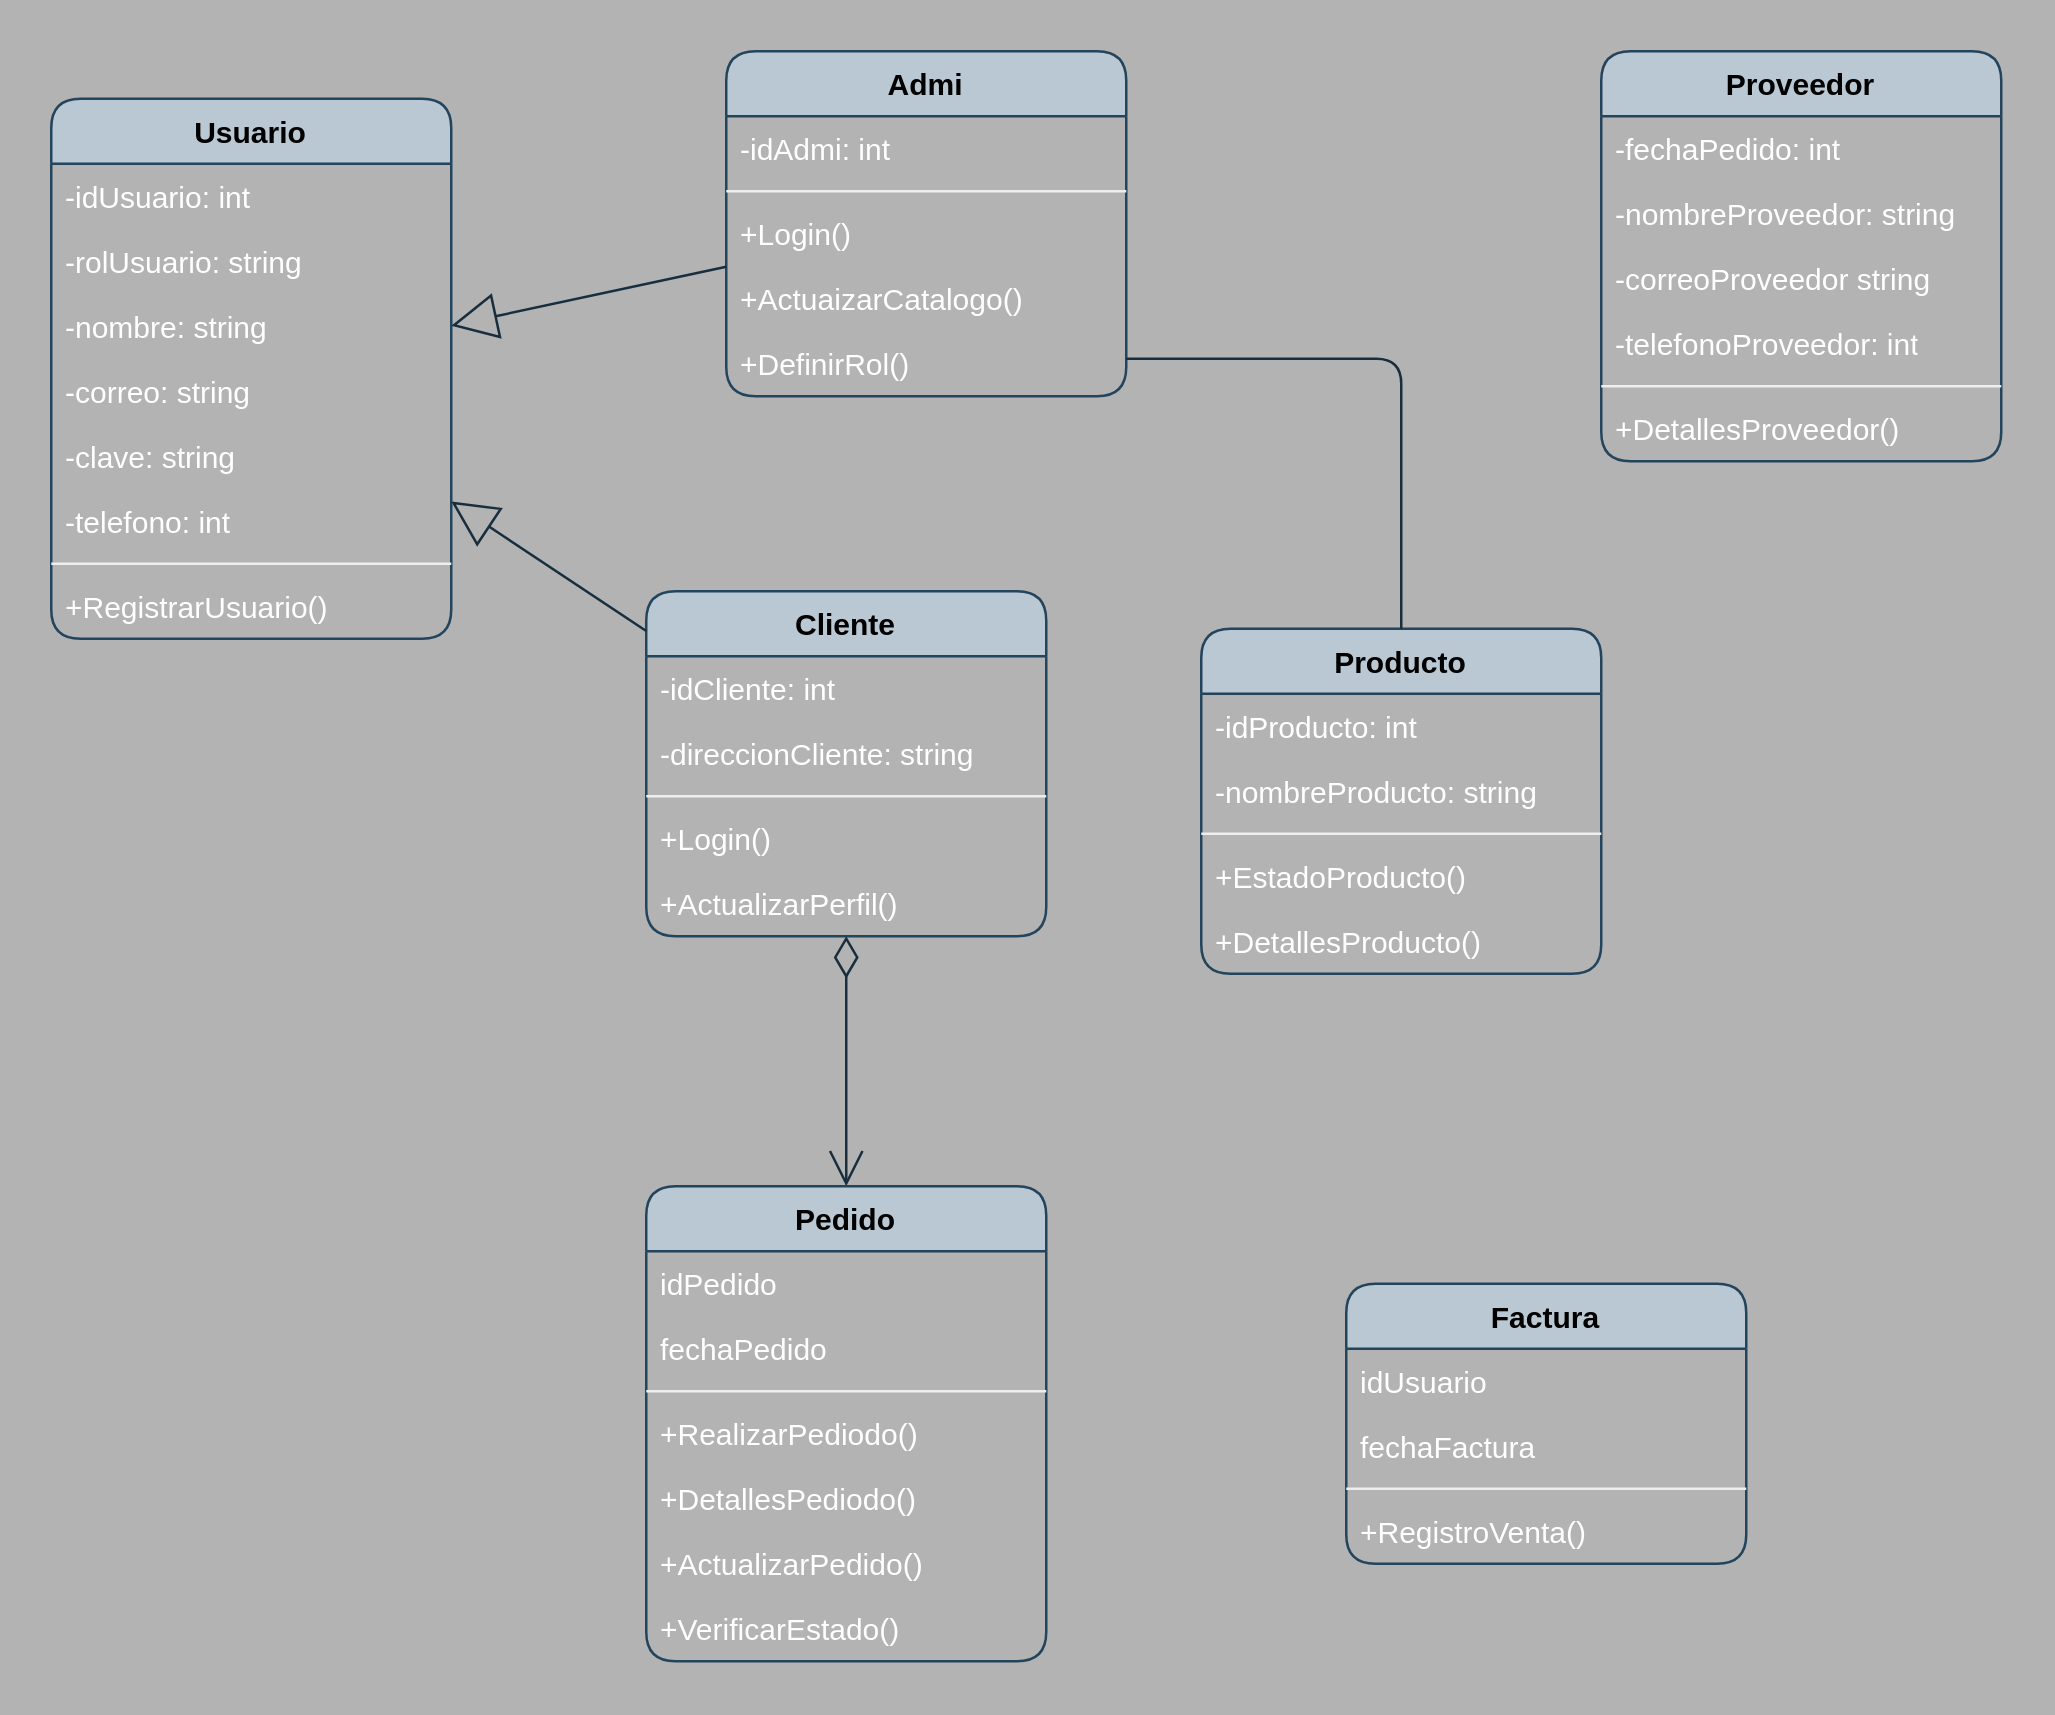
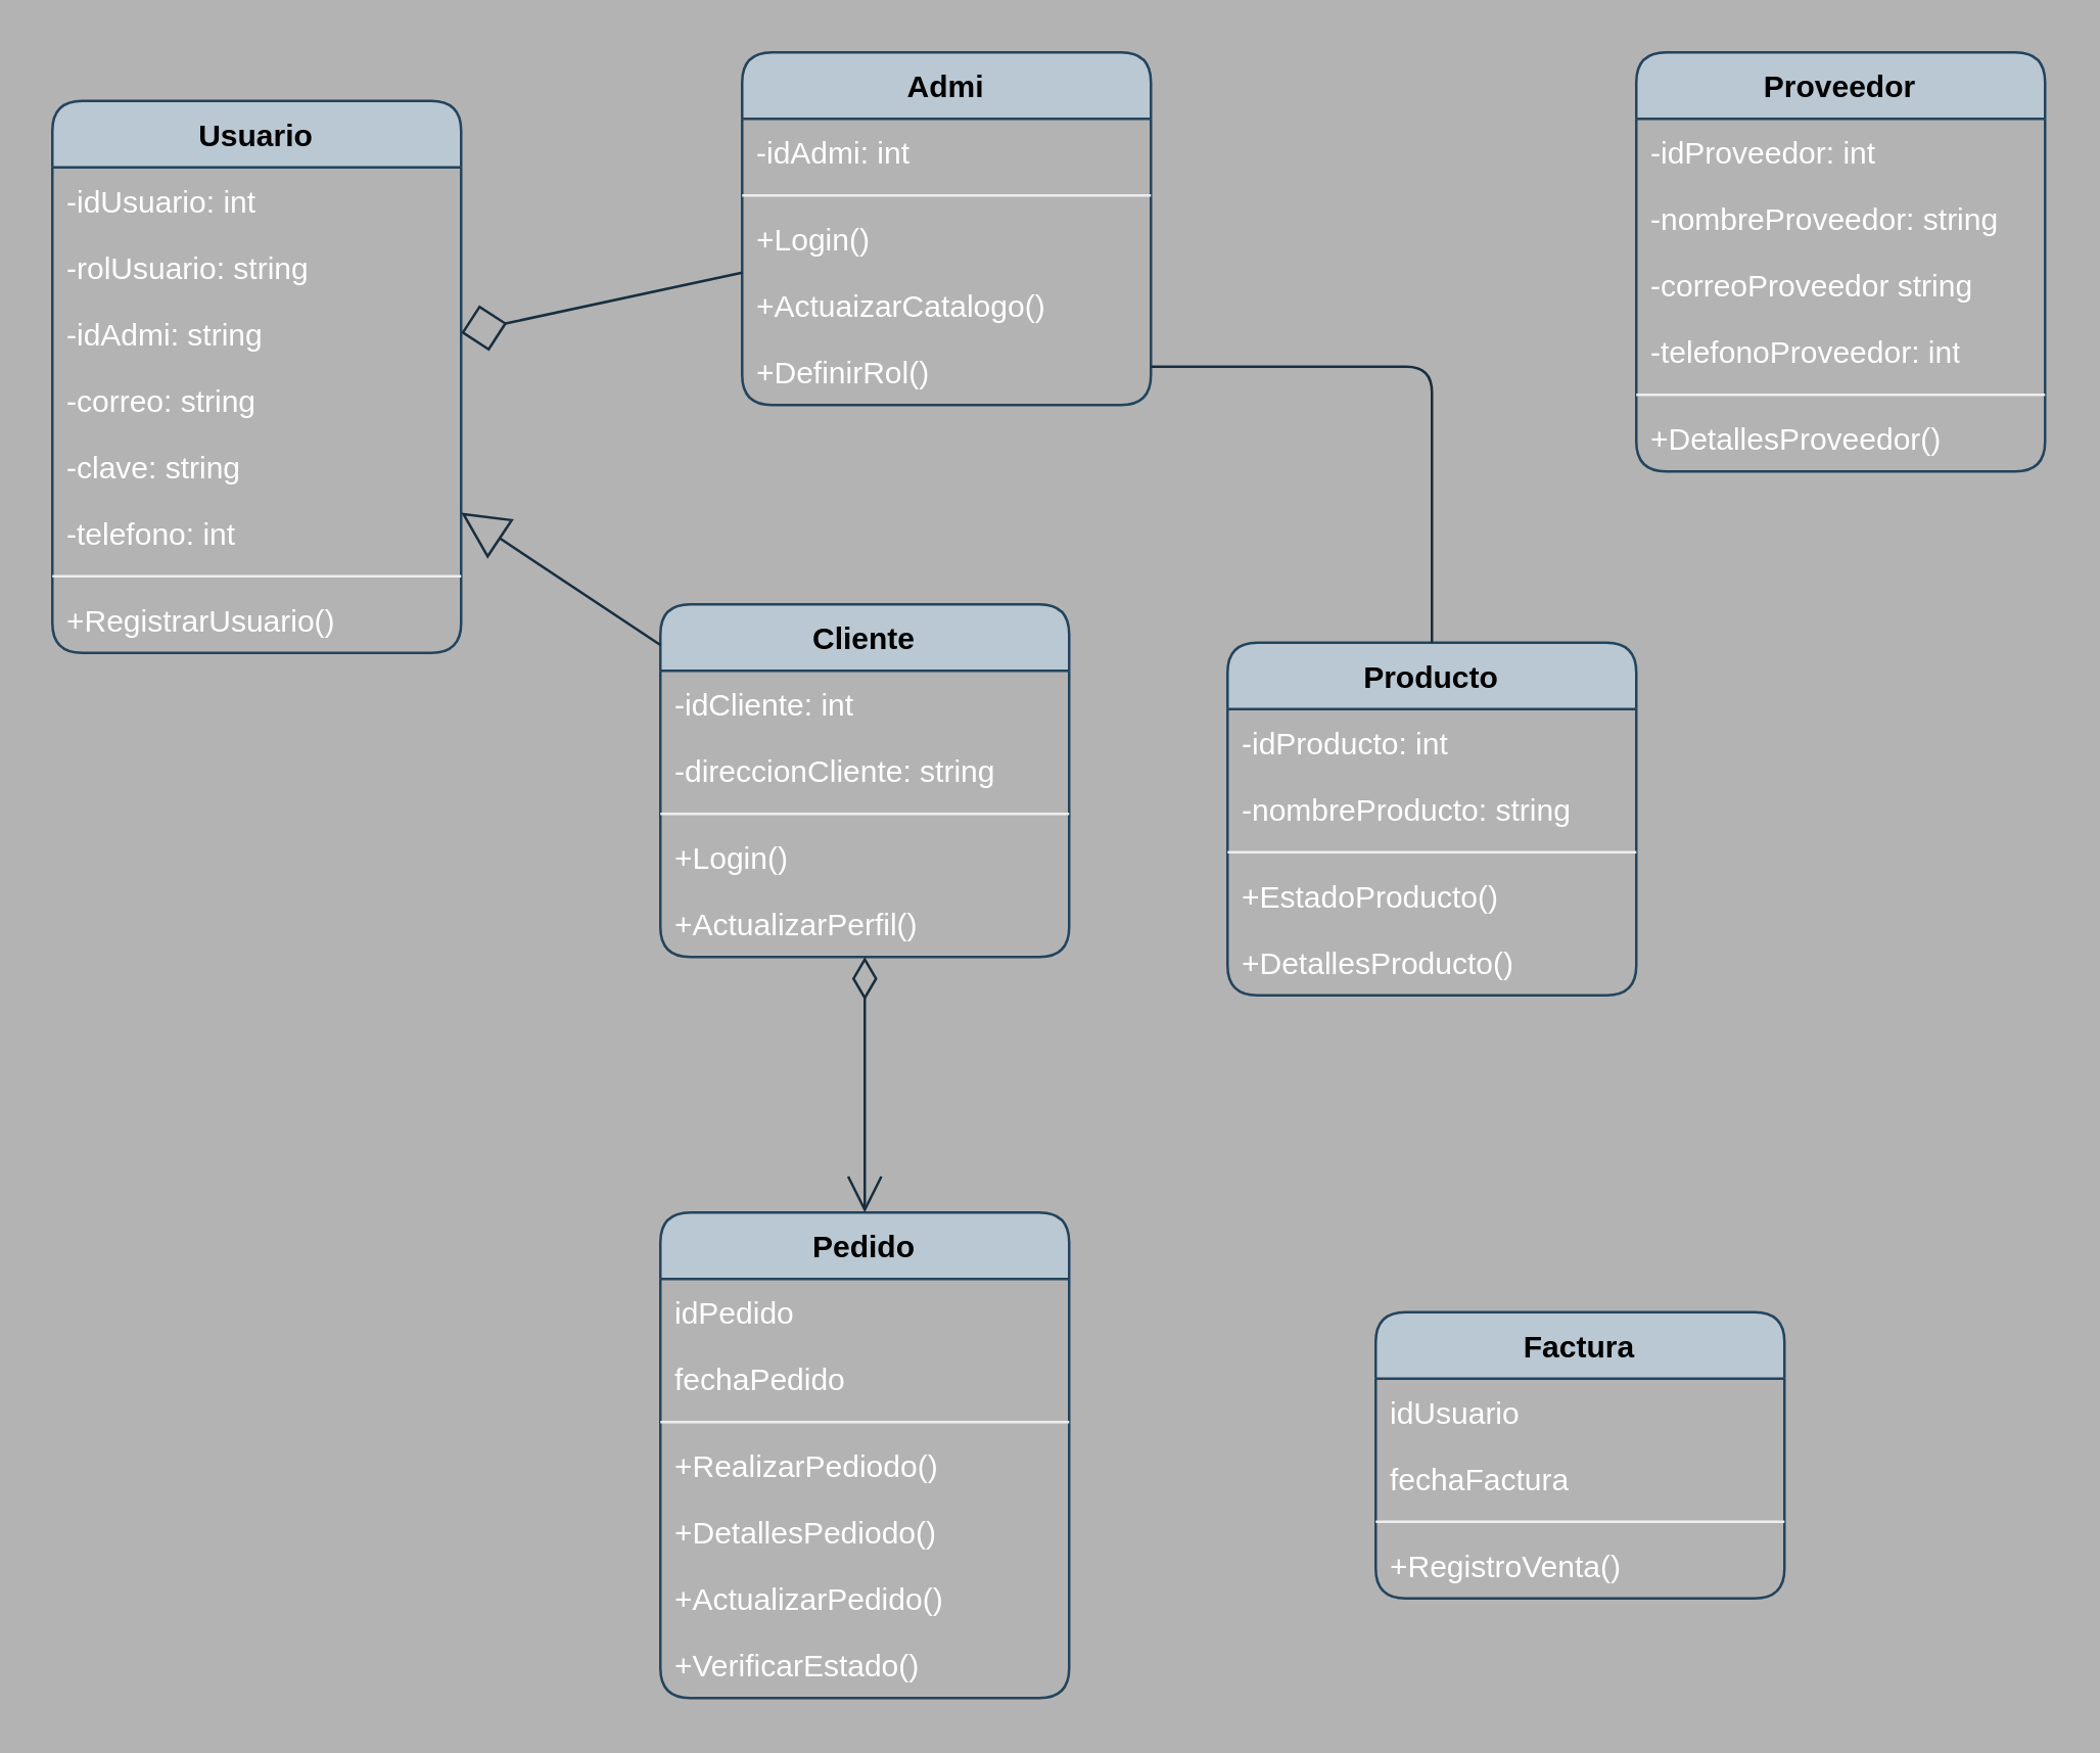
- <mxCell id="38" value="-fechaPedido: int" style="text;strokeColor=none;fillColor=none;align=left;verticalAlign=top;spacingLeft=4;spacingRight=4;overflow=hidden;rotatable=0;points=[[0,0.5],[1,0.5]];portConstraint=eastwest;whiteSpace=wrap;html=1;labelBackgroundColor=none;fontColor=#FFFFFF;rounded=1;" vertex="1" parent="37"><mxGeometry y="26" width="160" height="26" as="geometry" /></mxCell>
+ <mxCell id="38" value="-idProveedor: int" style="text;strokeColor=none;fillColor=none;align=left;verticalAlign=top;spacingLeft=4;spacingRight=4;overflow=hidden;rotatable=0;points=[[0,0.5],[1,0.5]];portConstraint=eastwest;whiteSpace=wrap;html=1;labelBackgroundColor=none;fontColor=#FFFFFF;rounded=1;" vertex="1" parent="37"><mxGeometry y="26" width="160" height="26" as="geometry" /></mxCell>
- <mxCell id="49" value="" style="endArrow=block;endSize=16;endFill=0;html=1;rounded=1;labelBackgroundColor=none;fontColor=default;strokeColor=#182E3E;" edge="1" parent="1" source="17" target="2"><mxGeometry width="160" relative="1" as="geometry"><mxPoint x="140" y="470" as="sourcePoint" /><mxPoint x="300" y="470" as="targetPoint" /></mxGeometry></mxCell>
+ <mxCell id="49" value="" style="endArrow=diamond;endSize=16;endFill=0;html=1;rounded=1;labelBackgroundColor=none;fontColor=default;strokeColor=#182E3E;" edge="1" parent="1" source="17" target="2"><mxGeometry width="160" relative="1" as="geometry"><mxPoint x="140" y="470" as="sourcePoint" /><mxPoint x="300" y="470" as="targetPoint" /></mxGeometry></mxCell>
- <mxCell id="5" value="-nombre: string" style="text;strokeColor=none;fillColor=none;align=left;verticalAlign=top;spacingLeft=4;spacingRight=4;overflow=hidden;rotatable=0;points=[[0,0.5],[1,0.5]];portConstraint=eastwest;whiteSpace=wrap;html=1;labelBackgroundColor=none;fontColor=#FFFFFF;rounded=1;" vertex="1" parent="2"><mxGeometry y="78" width="160" height="26" as="geometry" /></mxCell>
+ <mxCell id="5" value="-idAdmi: string" style="text;strokeColor=none;fillColor=none;align=left;verticalAlign=top;spacingLeft=4;spacingRight=4;overflow=hidden;rotatable=0;points=[[0,0.5],[1,0.5]];portConstraint=eastwest;whiteSpace=wrap;html=1;labelBackgroundColor=none;fontColor=#FFFFFF;rounded=1;" vertex="1" parent="2"><mxGeometry y="78" width="160" height="26" as="geometry" /></mxCell>
